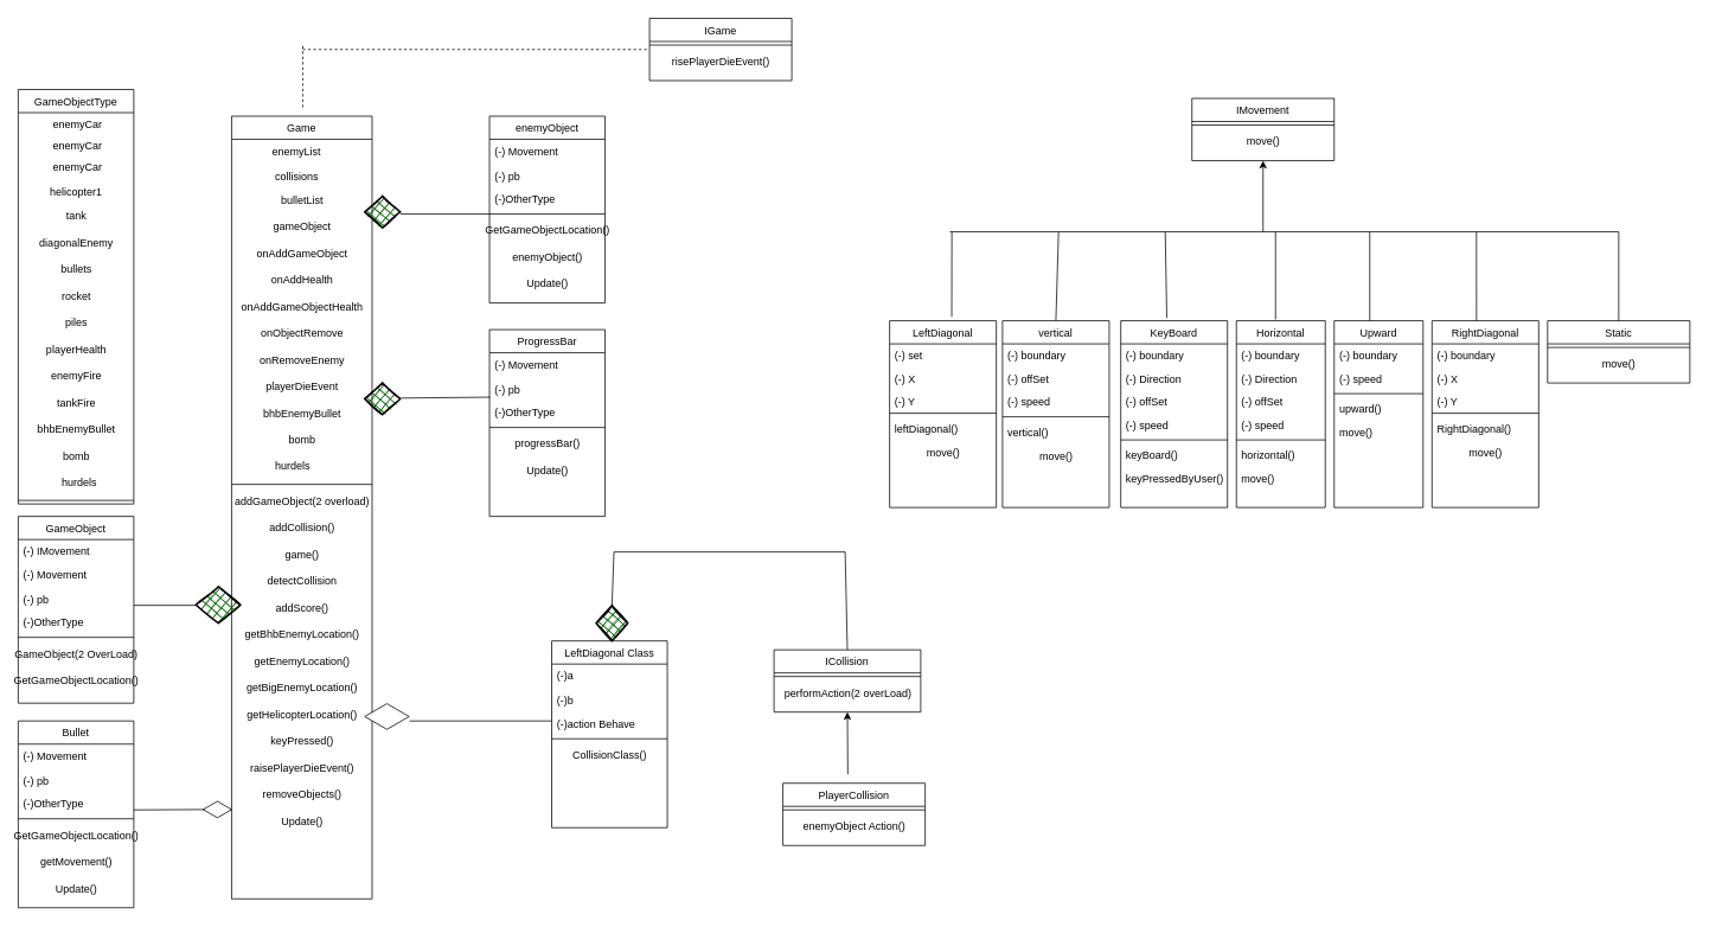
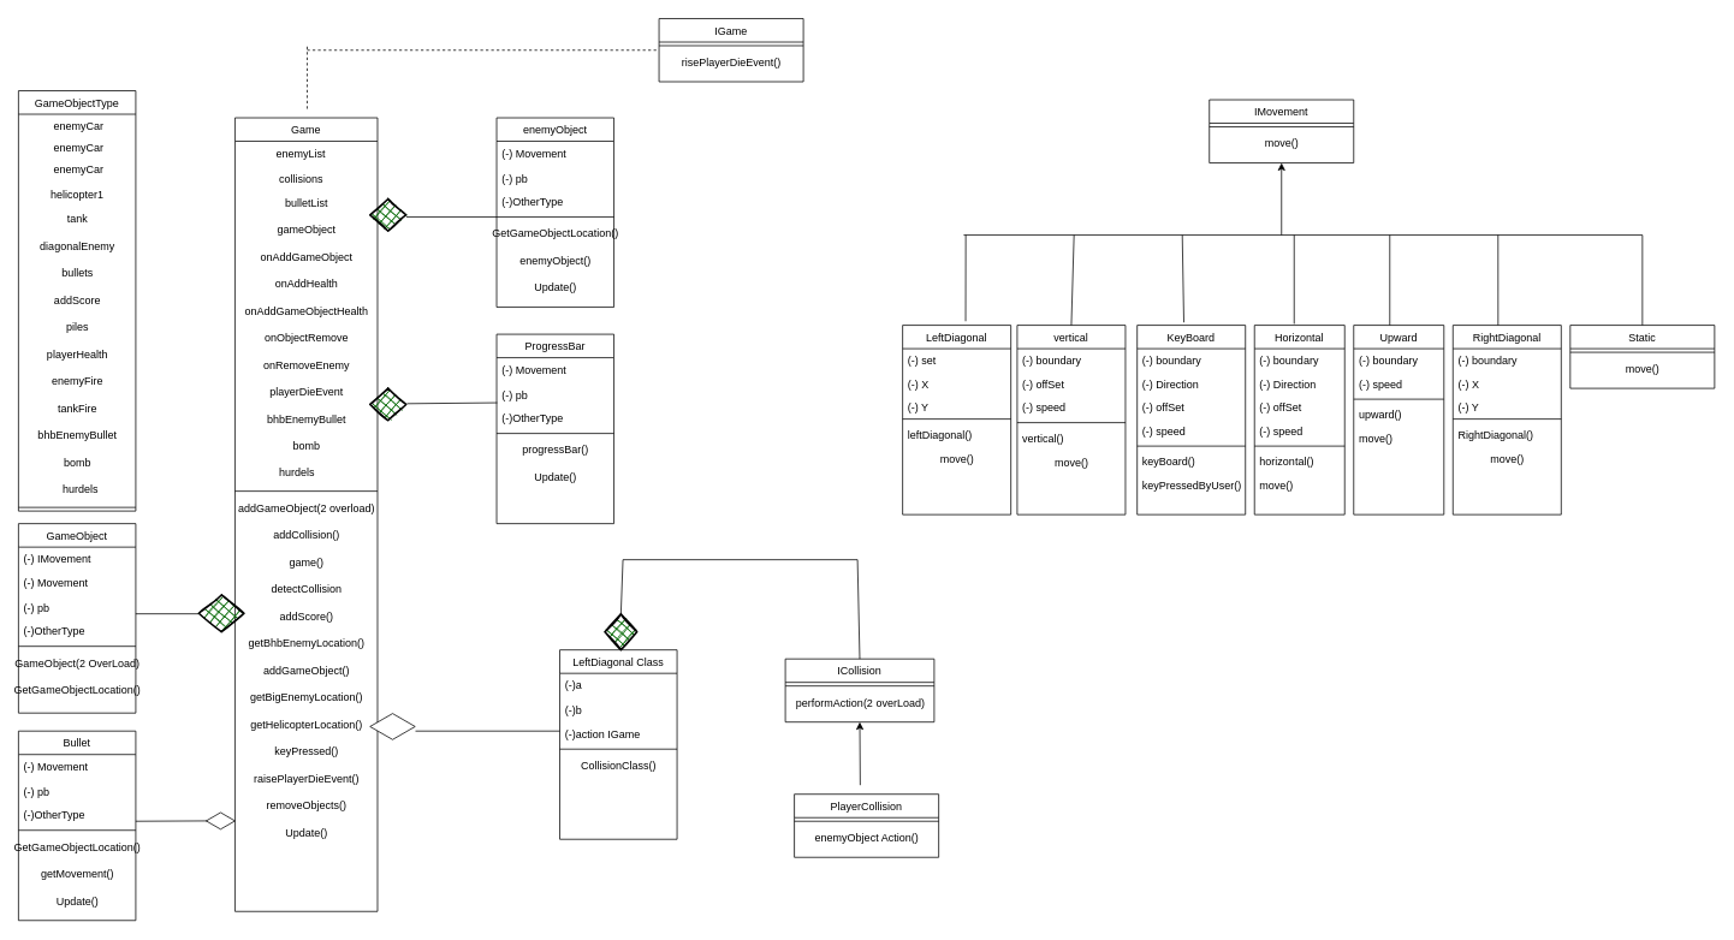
- <mxCell id="105" value="rocket" style="text;html=1;align=center;verticalAlign=middle;resizable=0;points=[];autosize=1;strokeColor=none;fillColor=none;" parent="97" vertex="1"><mxGeometry y="218" width="130" height="30" as="geometry" /></mxCell>
+ <mxCell id="105" value="addScore" style="text;html=1;align=center;verticalAlign=middle;resizable=0;points=[];autosize=1;strokeColor=none;fillColor=none;" parent="97" vertex="1"><mxGeometry y="218" width="130" height="30" as="geometry" /></mxCell>
- <mxCell id="135" value="getEnemyLocation()" style="text;html=1;align=center;verticalAlign=middle;resizable=0;points=[];autosize=1;strokeColor=none;fillColor=none;" parent="114" vertex="1"><mxGeometry y="598" width="158" height="30" as="geometry" /></mxCell>
+ <mxCell id="135" value="addGameObject()" style="text;html=1;align=center;verticalAlign=middle;resizable=0;points=[];autosize=1;strokeColor=none;fillColor=none;" parent="114" vertex="1"><mxGeometry y="598" width="158" height="30" as="geometry" /></mxCell>
- <mxCell id="88" value="(-)action Behave" style="text;align=left;verticalAlign=top;spacingLeft=4;spacingRight=4;overflow=hidden;rotatable=0;points=[[0,0.5],[1,0.5]];portConstraint=eastwest;" parent="85" vertex="1"><mxGeometry y="80" width="130" height="26" as="geometry" /></mxCell>
+ <mxCell id="88" value="(-)action IGame" style="text;align=left;verticalAlign=top;spacingLeft=4;spacingRight=4;overflow=hidden;rotatable=0;points=[[0,0.5],[1,0.5]];portConstraint=eastwest;" parent="85" vertex="1"><mxGeometry y="80" width="130" height="26" as="geometry" /></mxCell>
